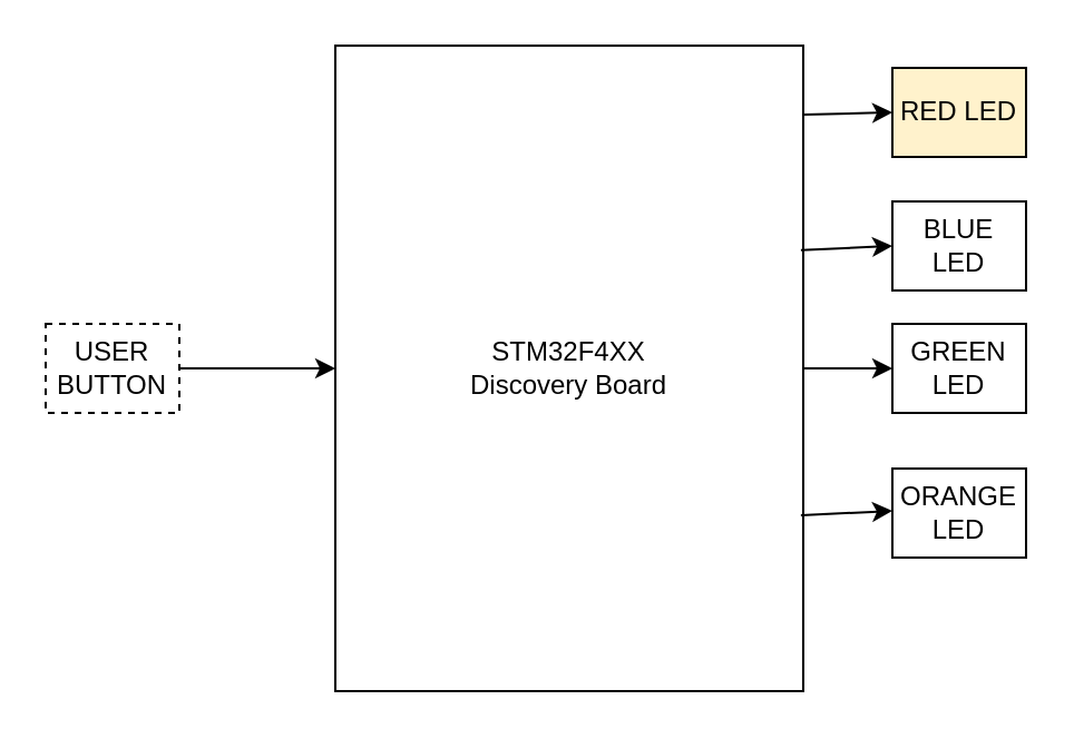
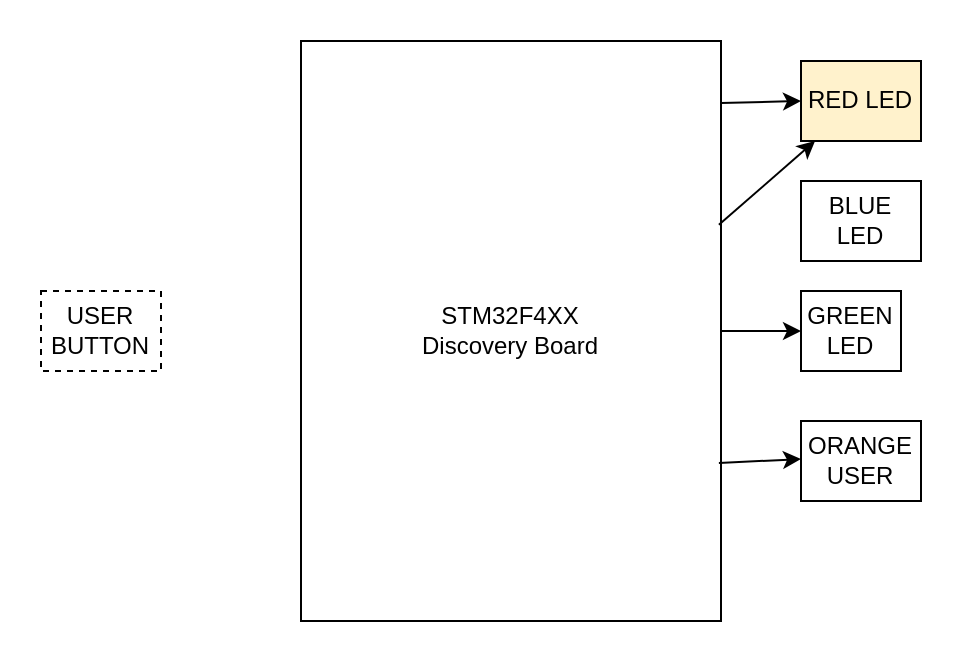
- <mxCell id="10" value="" style="endArrow=classic;html=1;rounded=0;entryX=0;entryY=0.5;entryDx=0;entryDy=0;exitX=0.995;exitY=0.317;exitDx=0;exitDy=0;exitPerimeter=0;" edge="1" parent="1" source="2" target="4"><mxGeometry width="50" height="50" relative="1" as="geometry"><mxPoint x="370" y="110" as="sourcePoint" /><mxPoint x="410" y="60" as="targetPoint" /></mxGeometry></mxCell>
+ <mxCell id="10" value="" style="endArrow=classic;html=1;rounded=0;exitX=0.995;exitY=0.317;exitDx=0;exitDy=0;exitPerimeter=0;" edge="1" parent="1" source="2" target="3"><mxGeometry width="50" height="50" relative="1" as="geometry"><mxPoint x="370" y="110" as="sourcePoint" /><mxPoint x="410" y="60" as="targetPoint" /></mxGeometry></mxCell>
- <mxCell id="7" value="" style="edgeStyle=orthogonalEdgeStyle;rounded=0;orthogonalLoop=1;jettySize=auto;html=1;" edge="1" parent="1" source="8" target="2"><mxGeometry relative="1" as="geometry" /></mxCell>
- <mxCell id="5" value="GREEN LED" style="rounded=0;whiteSpace=wrap;html=1;" vertex="1" parent="1"><mxGeometry x="400" y="145" width="60" height="40" as="geometry" /></mxCell>
+ <mxCell id="5" value="GREEN LED" style="rounded=0;whiteSpace=wrap;html=1;" vertex="1" parent="1"><mxGeometry x="400" y="145" width="50" height="40" as="geometry" /></mxCell>
- <mxCell id="6" value="ORANGE LED" style="rounded=0;whiteSpace=wrap;html=1;" vertex="1" parent="1"><mxGeometry x="400" y="210" width="60" height="40" as="geometry" /></mxCell>
+ <mxCell id="6" value="ORANGE USER" style="rounded=0;whiteSpace=wrap;html=1;" vertex="1" parent="1"><mxGeometry x="400" y="210" width="60" height="40" as="geometry" /></mxCell>
